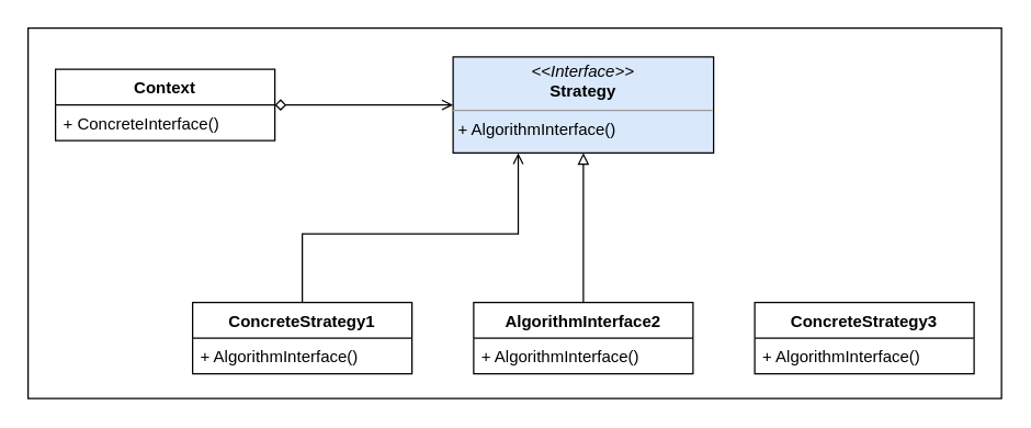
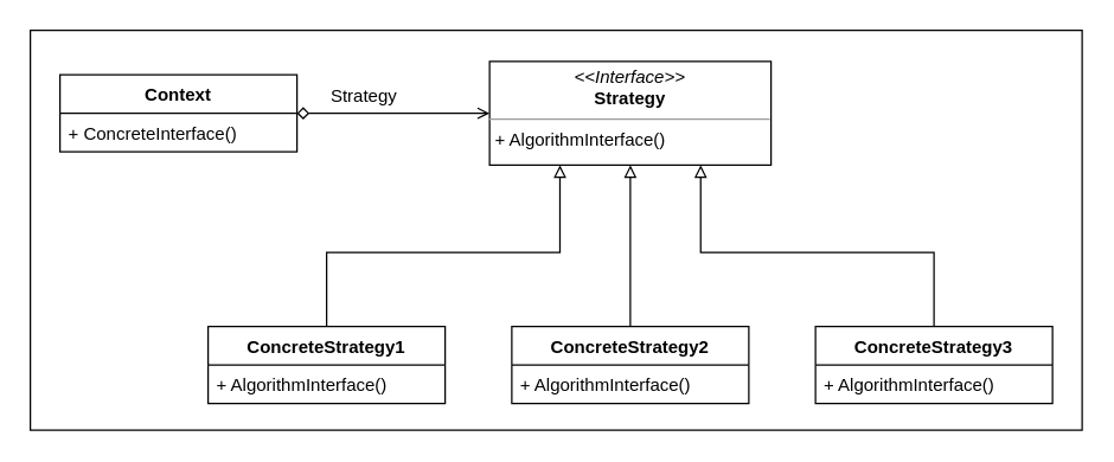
+ <mxCell id="16" value="Strategy" style="text;html=1;align=center;verticalAlign=middle;resizable=0;points=[];autosize=1;strokeColor=none;fillColor=none;" vertex="1" parent="1"><mxGeometry x="210" y="50" width="70" height="30" as="geometry" /></mxCell>
- <mxCell id="6" value="&lt;p style=&quot;margin:0px;margin-top:4px;text-align:center;&quot;&gt;&lt;i&gt;&amp;lt;&amp;lt;Interface&amp;gt;&amp;gt;&lt;/i&gt;&lt;br&gt;&lt;b&gt;Strategy&lt;/b&gt;&lt;/p&gt;&lt;hr size=&quot;1&quot;&gt;&lt;p style=&quot;margin:0px;margin-left:4px;&quot;&gt;&lt;span style=&quot;background-color: initial;&quot;&gt;+ AlgorithmInterface()&lt;/span&gt;&lt;/p&gt;" style="verticalAlign=top;align=left;overflow=fill;fontSize=12;fontFamily=Helvetica;html=1;whiteSpace=wrap;fillColor=#dae8fc;" vertex="1" parent="1"><mxGeometry x="330" y="41" width="190" height="70" as="geometry" /></mxCell>
+ <mxCell id="6" value="&lt;p style=&quot;margin:0px;margin-top:4px;text-align:center;&quot;&gt;&lt;i&gt;&amp;lt;&amp;lt;Interface&amp;gt;&amp;gt;&lt;/i&gt;&lt;br&gt;&lt;b&gt;Strategy&lt;/b&gt;&lt;/p&gt;&lt;hr size=&quot;1&quot;&gt;&lt;p style=&quot;margin:0px;margin-left:4px;&quot;&gt;&lt;span style=&quot;background-color: initial;&quot;&gt;+ AlgorithmInterface()&lt;/span&gt;&lt;/p&gt;" style="verticalAlign=top;align=left;overflow=fill;fontSize=12;fontFamily=Helvetica;html=1;whiteSpace=wrap;" vertex="1" parent="1"><mxGeometry x="330" y="41" width="190" height="70" as="geometry" /></mxCell>
- <mxCell id="7" style="edgeStyle=orthogonalEdgeStyle;rounded=0;orthogonalLoop=1;jettySize=auto;html=1;entryX=0.25;entryY=1;entryDx=0;entryDy=0;endArrow=open;endFill=0;" edge="1" parent="1" source="8" target="6"><mxGeometry relative="1" as="geometry"><Array as="points"><mxPoint x="220" y="170" /><mxPoint x="378" y="170" /></Array></mxGeometry></mxCell>
+ <mxCell id="7" style="edgeStyle=orthogonalEdgeStyle;rounded=0;orthogonalLoop=1;jettySize=auto;html=1;entryX=0.25;entryY=1;entryDx=0;entryDy=0;endArrow=block;endFill=0;" edge="1" parent="1" source="8" target="6"><mxGeometry relative="1" as="geometry"><Array as="points"><mxPoint x="220" y="170" /><mxPoint x="378" y="170" /></Array></mxGeometry></mxCell>
+ <mxCell id="13" style="edgeStyle=orthogonalEdgeStyle;rounded=0;orthogonalLoop=1;jettySize=auto;html=1;entryX=0.75;entryY=1;entryDx=0;entryDy=0;endArrow=block;endFill=0;" edge="1" parent="1" source="14" target="6"><mxGeometry relative="1" as="geometry"><Array as="points"><mxPoint x="630" y="170" /><mxPoint x="473" y="170" /></Array></mxGeometry></mxCell>
- <mxCell id="11" value="AlgorithmInterface2" style="swimlane;fontStyle=1;align=center;verticalAlign=top;childLayout=stackLayout;horizontal=1;startSize=26;horizontalStack=0;resizeParent=1;resizeParentMax=0;resizeLast=0;collapsible=1;marginBottom=0;whiteSpace=wrap;html=1;" vertex="1" parent="1"><mxGeometry x="345" y="220" width="160" height="52" as="geometry" /></mxCell>
+ <mxCell id="11" value="ConcreteStrategy2" style="swimlane;fontStyle=1;align=center;verticalAlign=top;childLayout=stackLayout;horizontal=1;startSize=26;horizontalStack=0;resizeParent=1;resizeParentMax=0;resizeLast=0;collapsible=1;marginBottom=0;whiteSpace=wrap;html=1;" vertex="1" parent="1"><mxGeometry x="345" y="220" width="160" height="52" as="geometry" /></mxCell>
